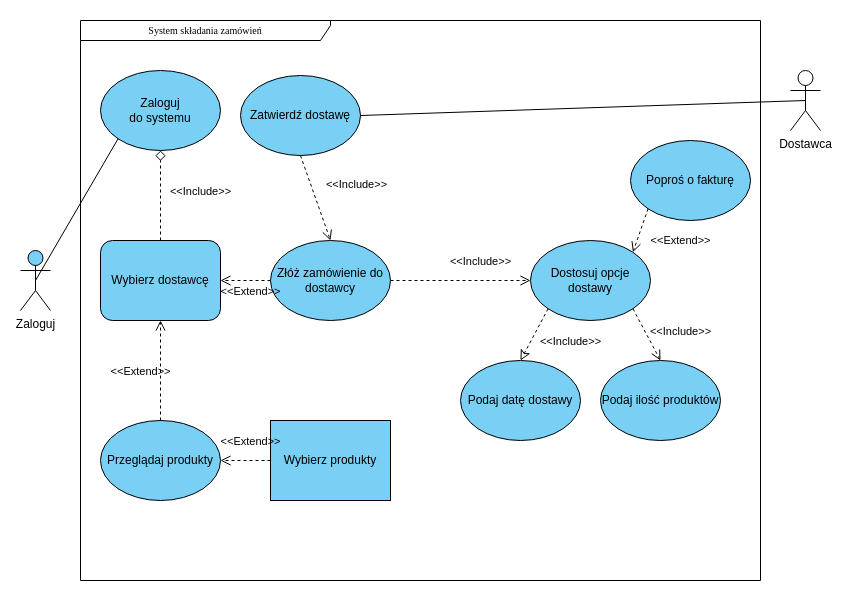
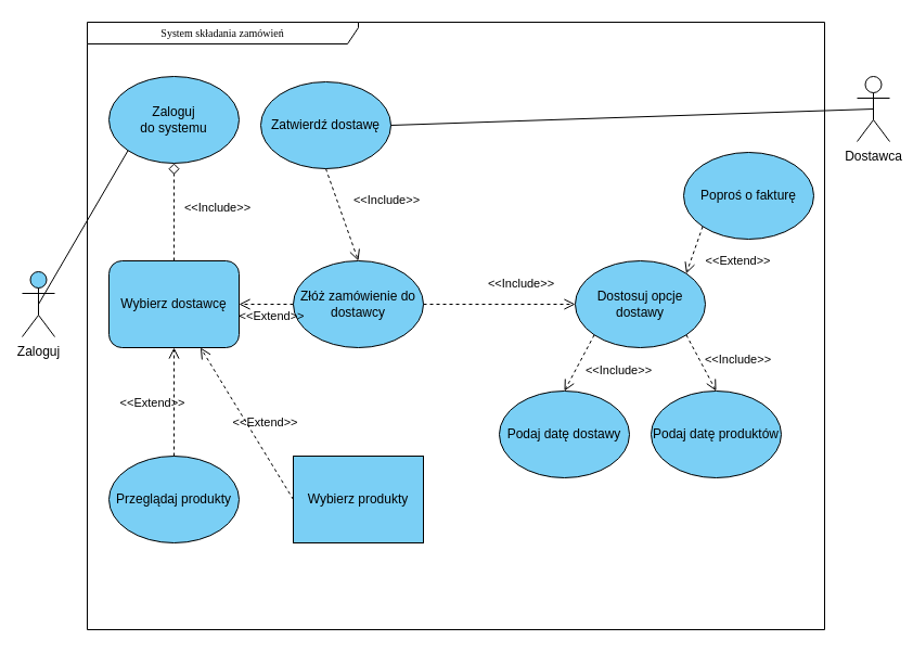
- <mxCell id="26" value="&amp;lt;&amp;lt;Include&amp;gt;&amp;gt;" style="endArrow=classic;startArrow=none;endFill=0;startFill=0;endSize=8;html=1;verticalAlign=bottom;dashed=1;labelBackgroundColor=none;rounded=0;exitX=0;exitY=1;exitDx=0;exitDy=0;entryX=0.5;entryY=0;entryDx=0;entryDy=0;" parent="1" source="9" target="11" edge="1"><mxGeometry x="-0.104" y="39" width="160" relative="1" as="geometry"><mxPoint x="576" y="330" as="sourcePoint" /><mxPoint x="604" y="382" as="targetPoint" /><mxPoint as="offset" /></mxGeometry></mxCell>
+ <mxCell id="26" value="&amp;lt;&amp;lt;Include&amp;gt;&amp;gt;" style="endArrow=open;startArrow=none;endFill=0;startFill=0;endSize=8;html=1;verticalAlign=bottom;dashed=1;labelBackgroundColor=none;rounded=0;exitX=0;exitY=1;exitDx=0;exitDy=0;entryX=0.5;entryY=0;entryDx=0;entryDy=0;" parent="1" source="9" target="11" edge="1"><mxGeometry x="-0.104" y="39" width="160" relative="1" as="geometry"><mxPoint x="576" y="330" as="sourcePoint" /><mxPoint x="604" y="382" as="targetPoint" /><mxPoint as="offset" /></mxGeometry></mxCell>
- <mxCell id="12" value="Podaj ilość produktów" style="ellipse;whiteSpace=wrap;html=1;fillColor=light-dark(#7ACFF5,var(--ge-dark-color, #121212));" parent="1" vertex="1"><mxGeometry x="600" y="360" width="120" height="80" as="geometry" /></mxCell>
+ <mxCell id="12" value="Podaj datę produktów" style="ellipse;whiteSpace=wrap;html=1;fillColor=light-dark(#7ACFF5,var(--ge-dark-color, #121212));" parent="1" vertex="1"><mxGeometry x="600" y="360" width="120" height="80" as="geometry" /></mxCell>
- <mxCell id="24" value="&amp;lt;&amp;lt;Extend&amp;gt;&amp;gt;" style="endArrow=open;startArrow=none;endFill=0;startFill=0;endSize=8;html=1;verticalAlign=bottom;dashed=1;labelBackgroundColor=none;rounded=0;exitX=0;exitY=0.5;exitDx=0;exitDy=0;entryX=1;entryY=0.5;entryDx=0;entryDy=0;" parent="1" source="10" target="8" edge="1"><mxGeometry x="-0.2" y="-10" width="160" relative="1" as="geometry"><mxPoint x="270" y="390" as="sourcePoint" /><mxPoint x="220" y="390" as="targetPoint" /><mxPoint as="offset" /></mxGeometry></mxCell>
+ <mxCell id="24" value="&amp;lt;&amp;lt;Extend&amp;gt;&amp;gt;" style="endArrow=open;startArrow=none;endFill=0;startFill=0;endSize=8;html=1;verticalAlign=bottom;dashed=1;labelBackgroundColor=none;rounded=0;exitX=0;exitY=0.5;exitDx=0;exitDy=0;" parent="1" source="10" target="20" edge="1"><mxGeometry x="-0.2" y="-10" width="160" relative="1" as="geometry"><mxPoint x="270" y="390" as="sourcePoint" /><mxPoint x="220" y="390" as="targetPoint" /><mxPoint as="offset" /></mxGeometry></mxCell>
